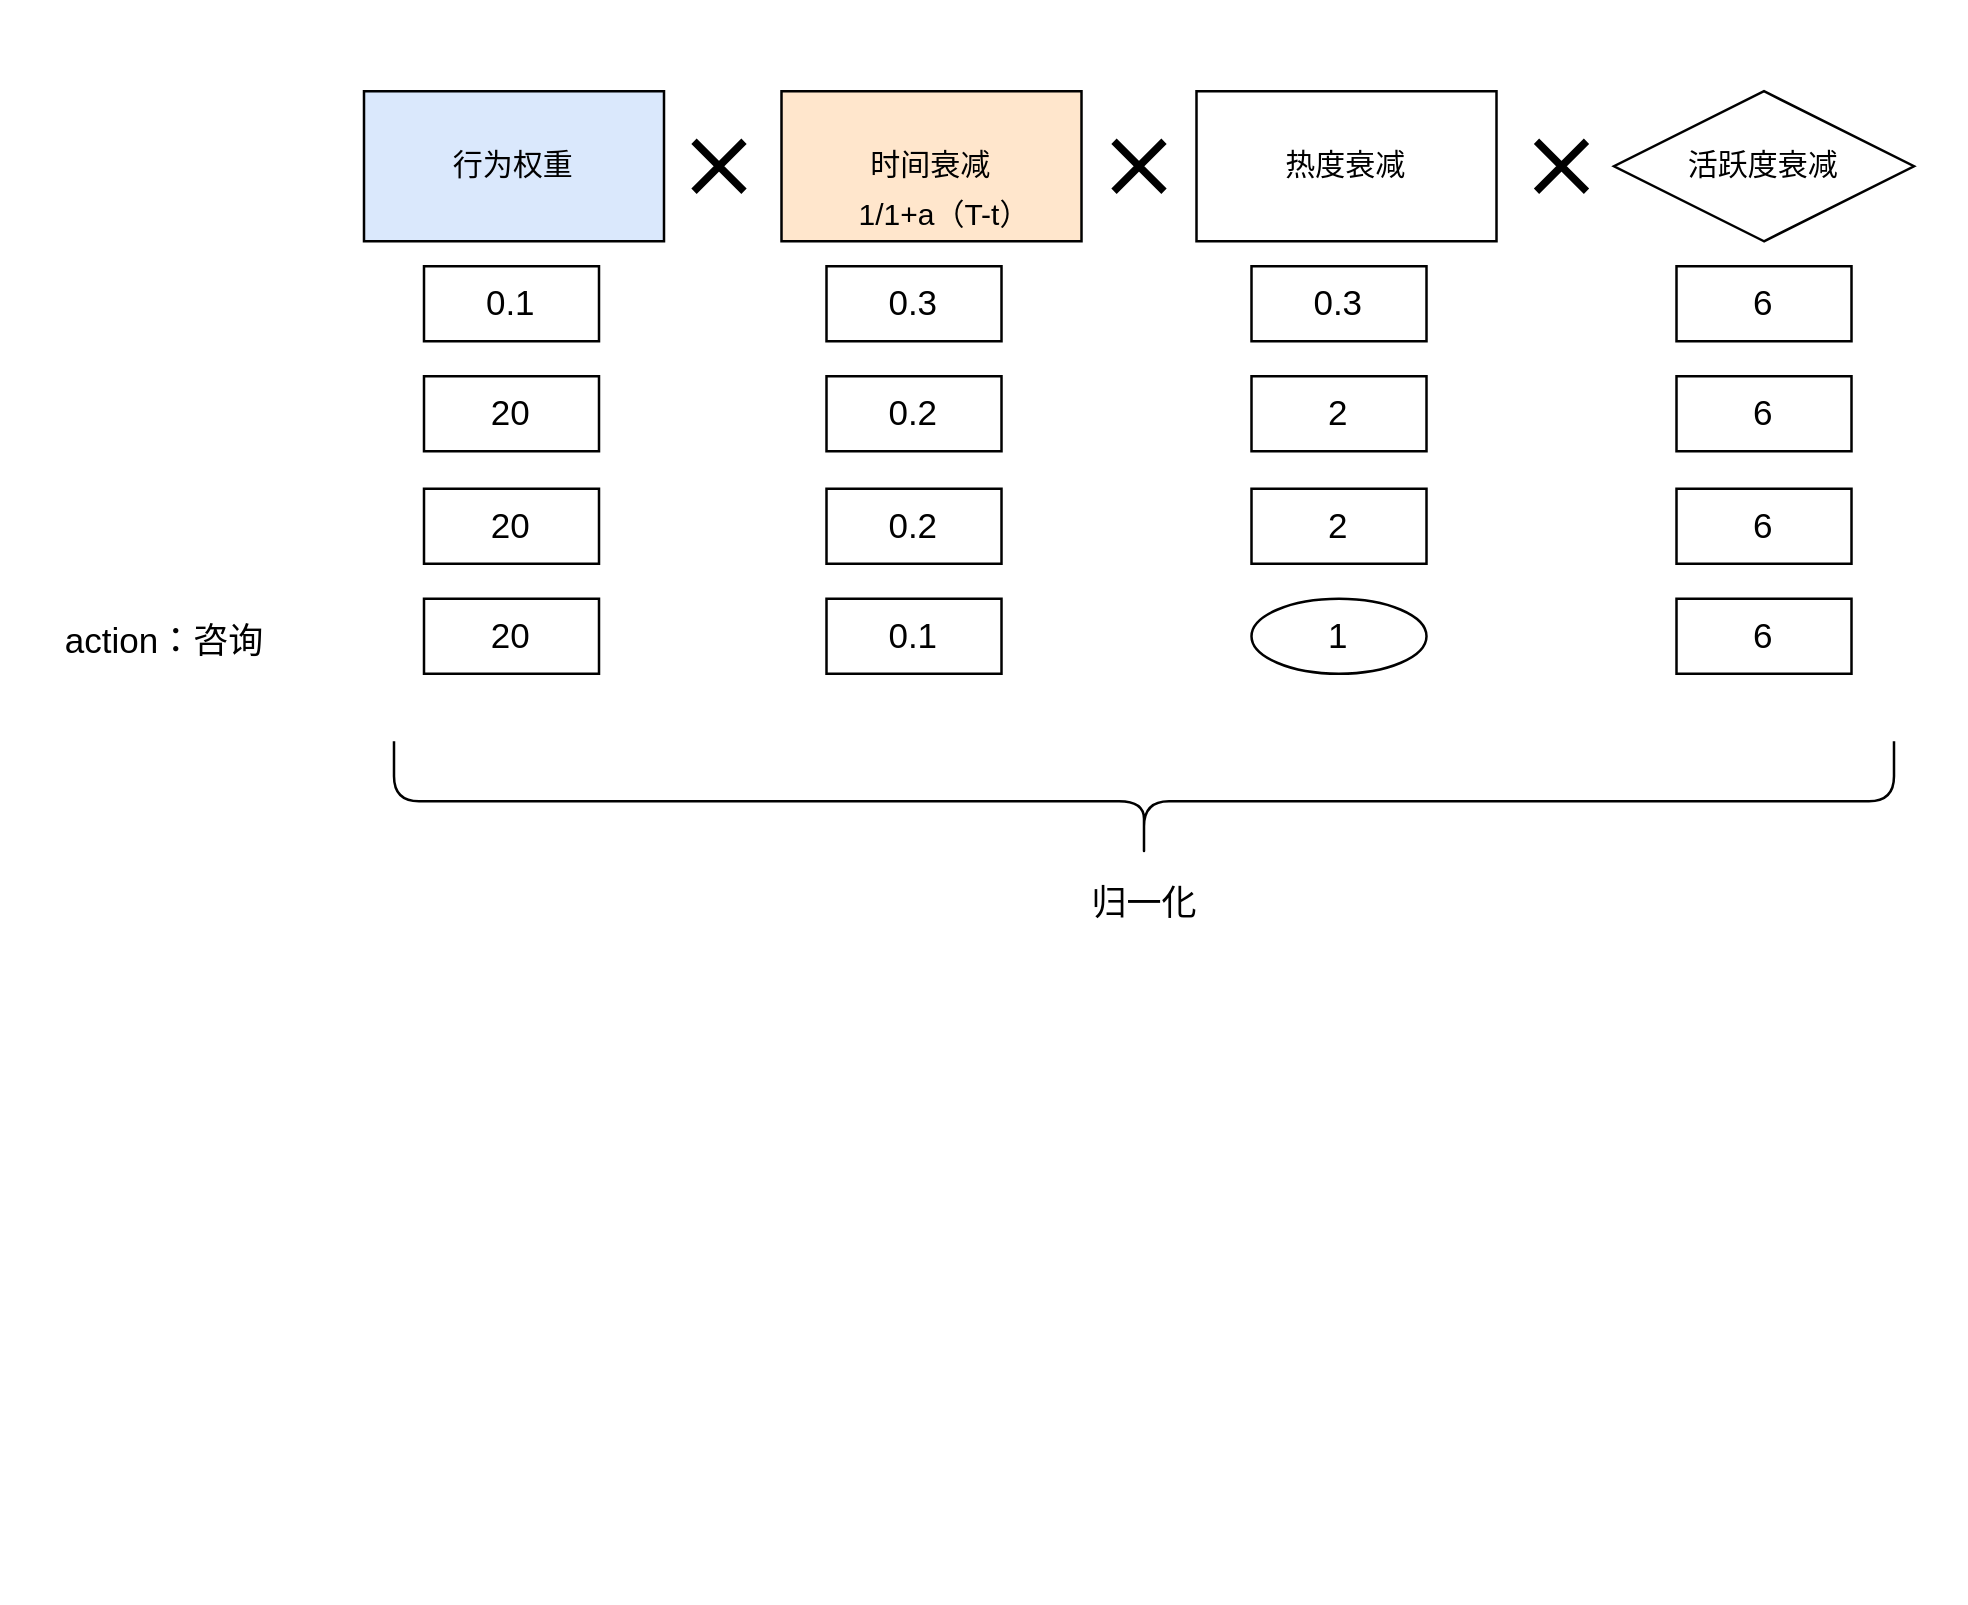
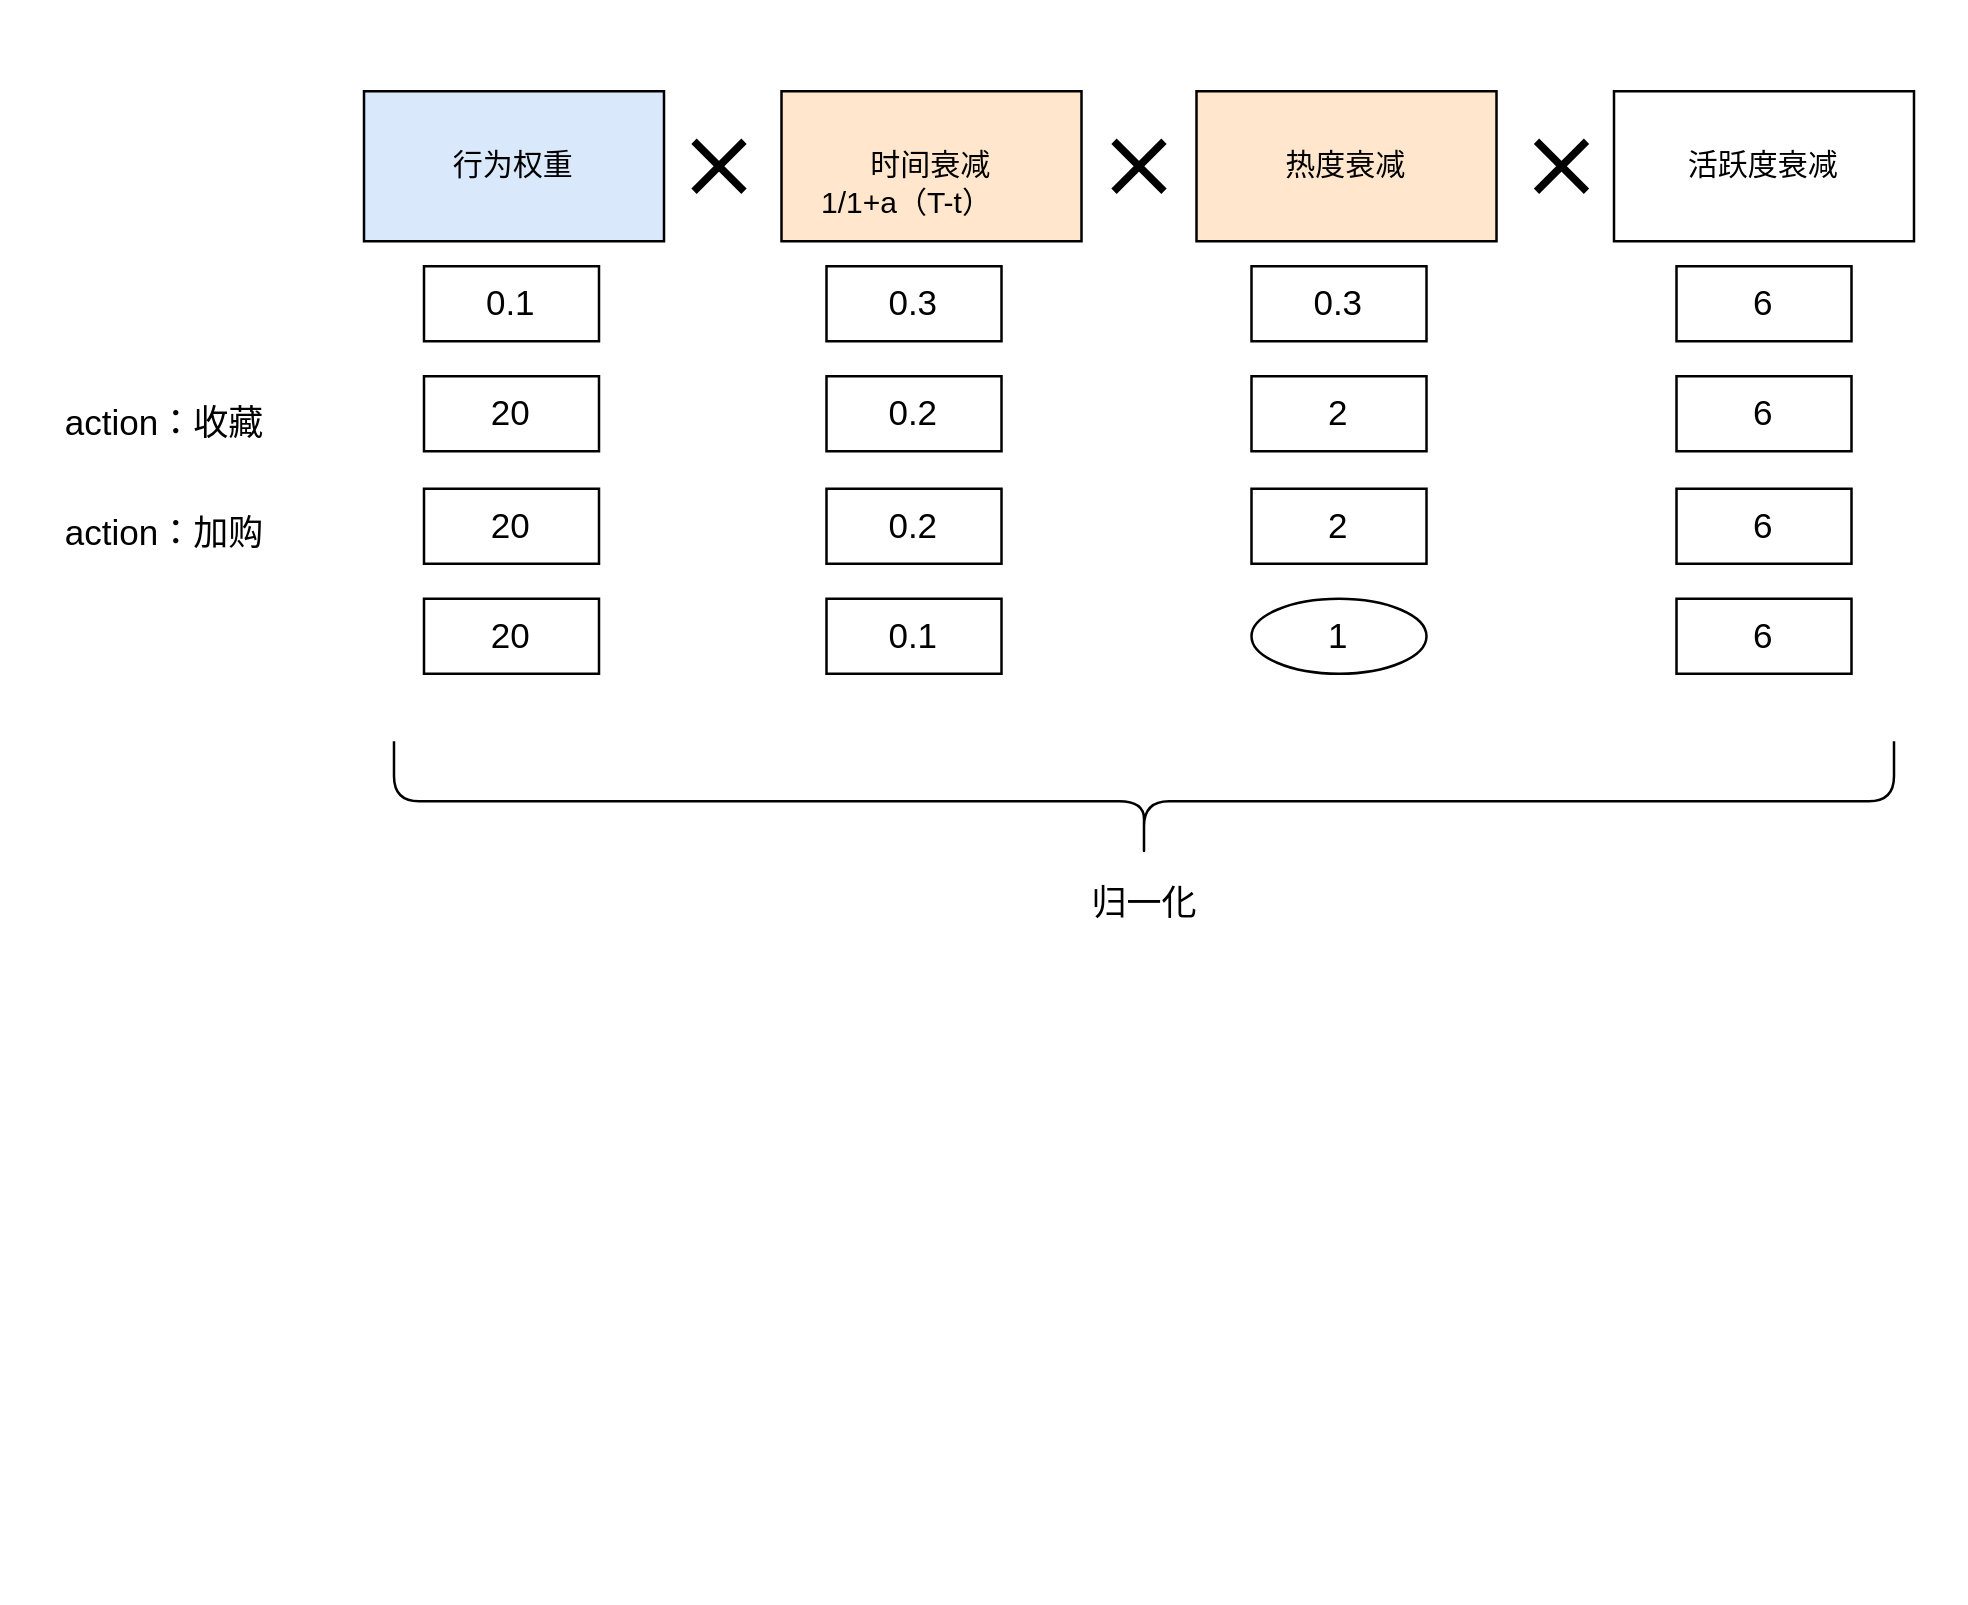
- <mxCell id="4" value="热度衰减" style="whiteSpace=wrap;html=1;flipH=1;flipV=1;" vertex="1" parent="1"><mxGeometry x="478" y="36" width="120" height="60" as="geometry" /></mxCell>
+ <mxCell id="4" value="热度衰减" style="whiteSpace=wrap;html=1;flipH=1;flipV=1;fillColor=#ffe6cc;" vertex="1" parent="1"><mxGeometry x="478" y="36" width="120" height="60" as="geometry" /></mxCell>
- <mxCell id="5" value="活跃度衰减" style="rhombus;whiteSpace=wrap;html=1;flipH=1;flipV=1;" vertex="1" parent="1"><mxGeometry x="645" y="36" width="120" height="60" as="geometry" /></mxCell>
+ <mxCell id="5" value="活跃度衰减" style="whiteSpace=wrap;html=1;flipH=1;flipV=1;" vertex="1" parent="1"><mxGeometry x="645" y="36" width="120" height="60" as="geometry" /></mxCell>
- <mxCell id="6" value="1/1+a（T-t）" style="text;html=1;align=center;verticalAlign=middle;resizable=0;points=[];autosize=1;strokeColor=none;fillColor=none;" vertex="1" parent="1"><mxGeometry x="337" y="76" width="80" height="20" as="geometry" /></mxCell>
+ <mxCell id="6" value="1/1+a（T-t）" style="text;html=1;align=center;verticalAlign=middle;resizable=0;points=[];autosize=1;strokeColor=none;fillColor=none;" vertex="1" parent="1"><mxGeometry x="322" y="71" width="80" height="20" as="geometry" /></mxCell>
+ <mxCell id="7" value="action：收藏" style="text;html=1;align=center;verticalAlign=middle;resizable=0;points=[];autosize=1;strokeColor=none;fillColor=none;fontSize=14;" vertex="1" parent="1"><mxGeometry x="20" y="159" width="90" height="20" as="geometry" /></mxCell>
+ <mxCell id="8" value="action：加购" style="text;html=1;align=center;verticalAlign=middle;resizable=0;points=[];autosize=1;strokeColor=none;fillColor=none;fontSize=14;" vertex="1" parent="1"><mxGeometry x="20" y="203" width="90" height="20" as="geometry" /></mxCell>
- <mxCell id="9" value="action：咨询" style="text;html=1;align=center;verticalAlign=middle;resizable=0;points=[];autosize=1;strokeColor=none;fillColor=none;fontSize=14;" vertex="1" parent="1"><mxGeometry x="20" y="246" width="90" height="20" as="geometry" /></mxCell>
